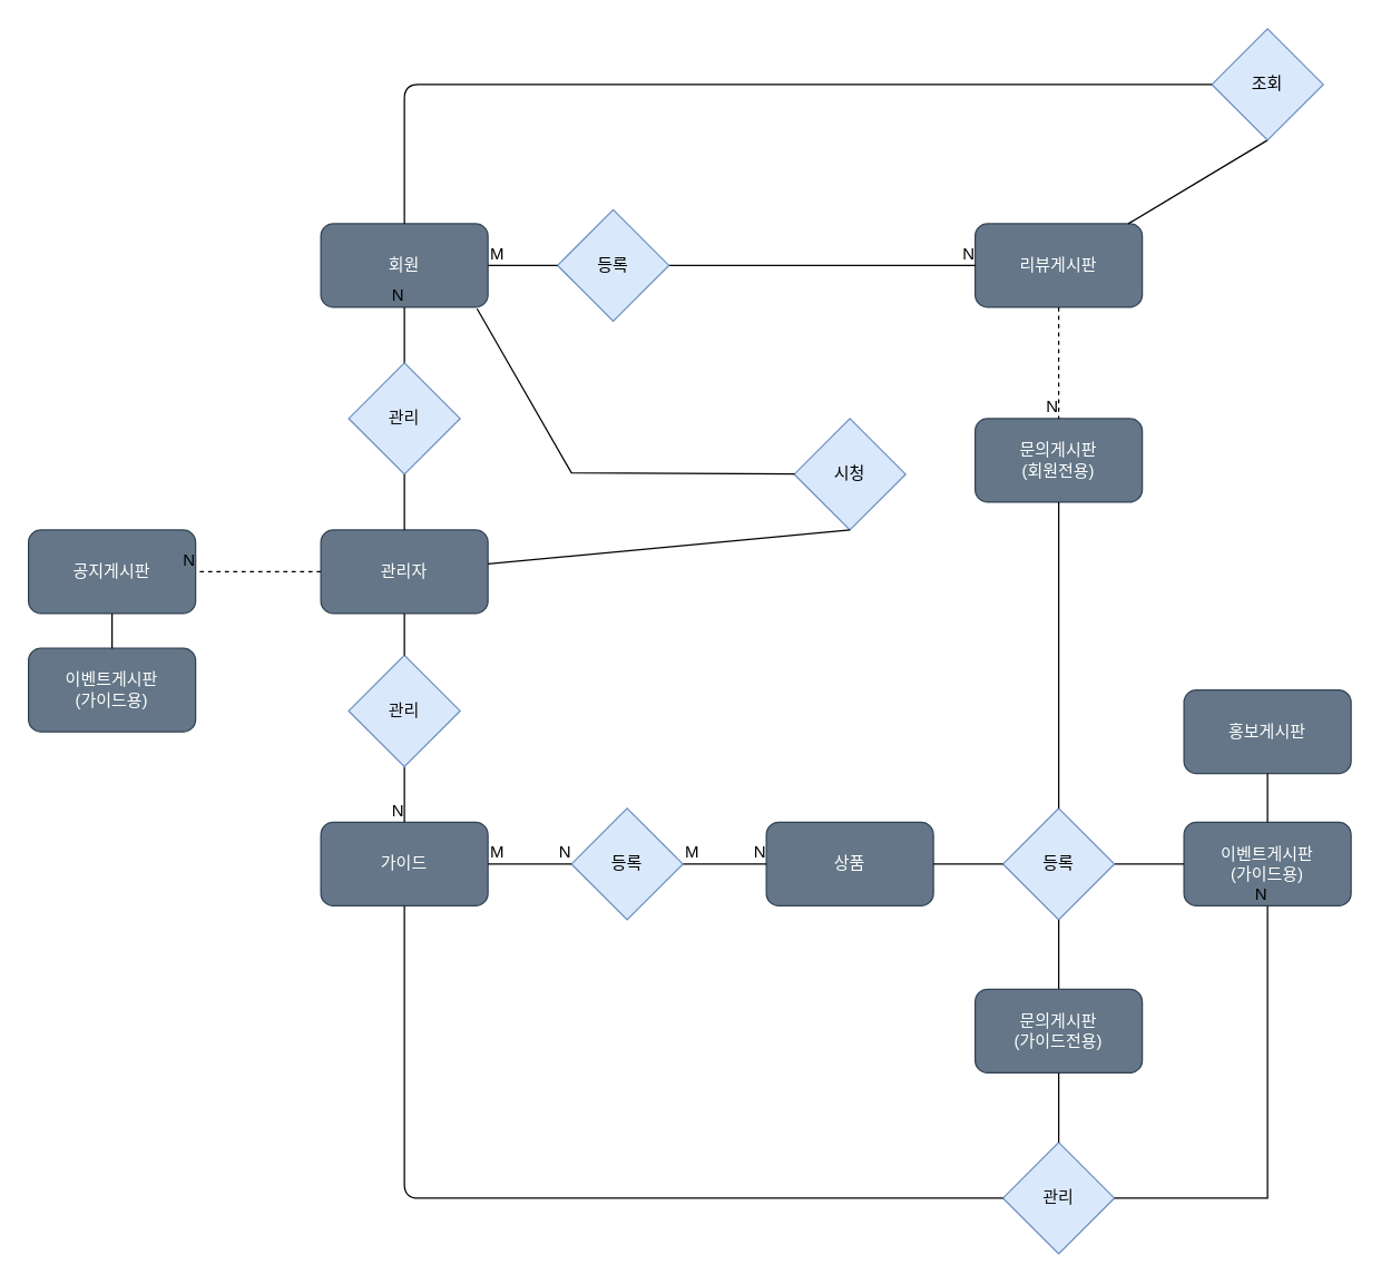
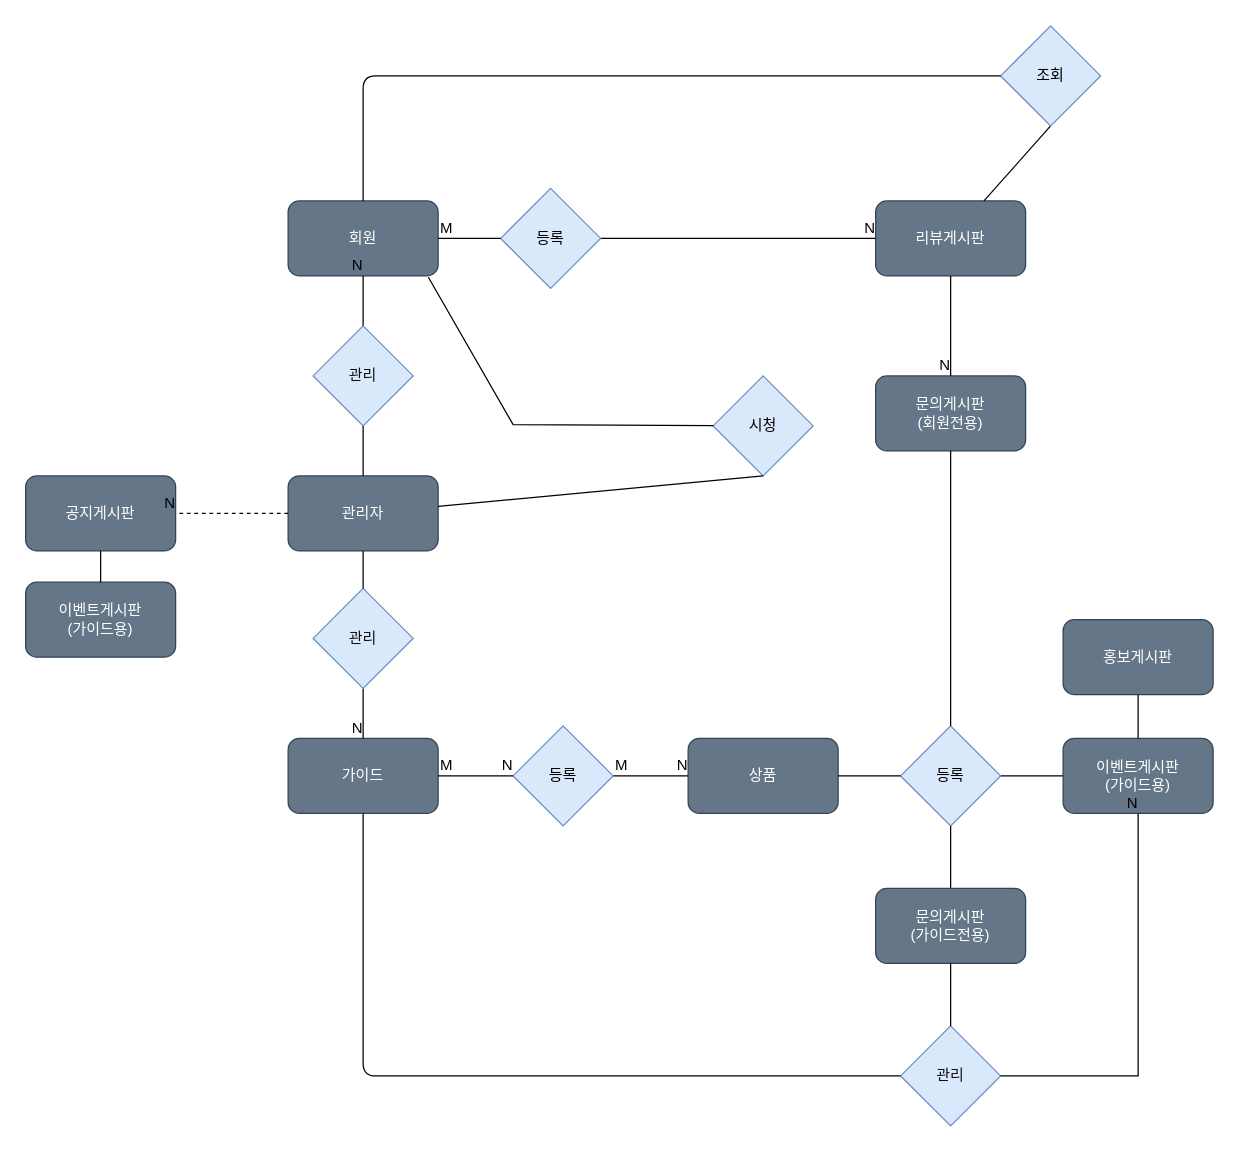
- <mxCell id="39" value="조회" style="rhombus;whiteSpace=wrap;html=1;fillColor=#dae8fc;strokeColor=#6c8ebf;fontColor=#000000;" vertex="1" parent="1"><mxGeometry x="870" y="20" width="80" height="80" as="geometry" /></mxCell>
+ <mxCell id="39" value="조회" style="rhombus;whiteSpace=wrap;html=1;fillColor=#dae8fc;strokeColor=#6c8ebf;fontColor=#000000;" vertex="1" parent="1"><mxGeometry x="800" y="20" width="80" height="80" as="geometry" /></mxCell>
- <mxCell id="44" value="" style="endArrow=none;html=1;rounded=0;fontColor=#000000;exitX=0.5;exitY=1;exitDx=0;exitDy=0;entryX=0.5;entryY=0;entryDx=0;entryDy=0;dashed=1;" edge="1" parent="1" source="7" target="6"><mxGeometry relative="1" as="geometry"><mxPoint x="590" y="299.58" as="sourcePoint" /><mxPoint x="750" y="299.58" as="targetPoint" /></mxGeometry></mxCell>
+ <mxCell id="44" value="" style="endArrow=none;html=1;rounded=0;fontColor=#000000;exitX=0.5;exitY=1;exitDx=0;exitDy=0;entryX=0.5;entryY=0;entryDx=0;entryDy=0;" edge="1" parent="1" source="7" target="6"><mxGeometry relative="1" as="geometry"><mxPoint x="590" y="299.58" as="sourcePoint" /><mxPoint x="750" y="299.58" as="targetPoint" /></mxGeometry></mxCell>
